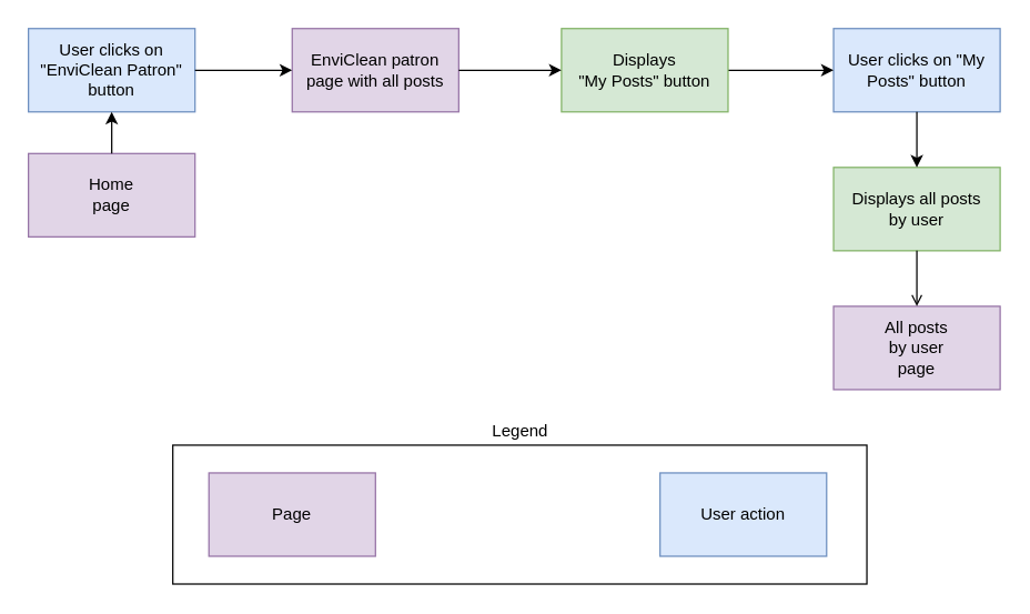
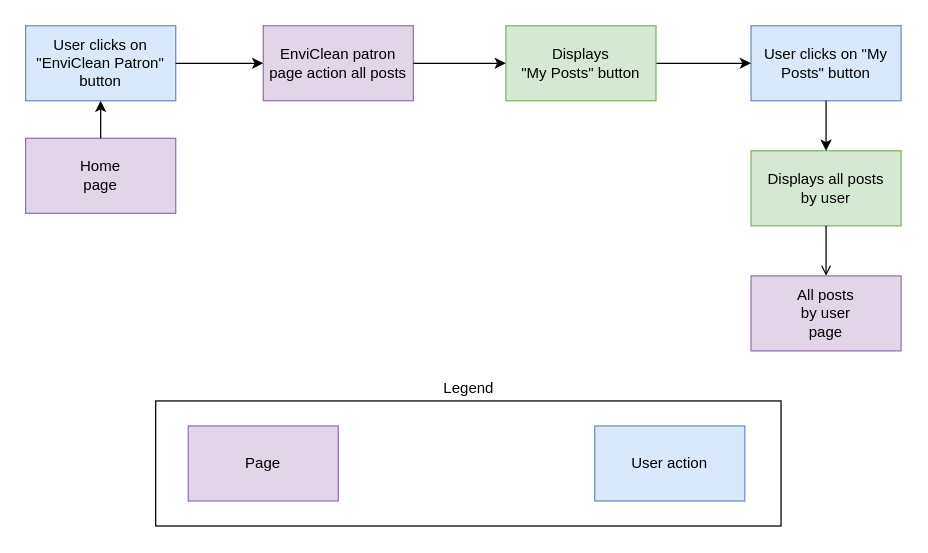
- <mxCell id="5" value="EnviClean patron&lt;br&gt;page with all posts" style="rounded=0;whiteSpace=wrap;html=1;fillColor=#e1d5e7;strokeColor=#9673a6;" vertex="1" parent="2"><mxGeometry x="190" width="120" height="60" as="geometry" /></mxCell>
+ <mxCell id="5" value="EnviClean patron&lt;br&gt;page action all posts" style="rounded=0;whiteSpace=wrap;html=1;fillColor=#e1d5e7;strokeColor=#9673a6;" vertex="1" parent="2"><mxGeometry x="190" width="120" height="60" as="geometry" /></mxCell>
